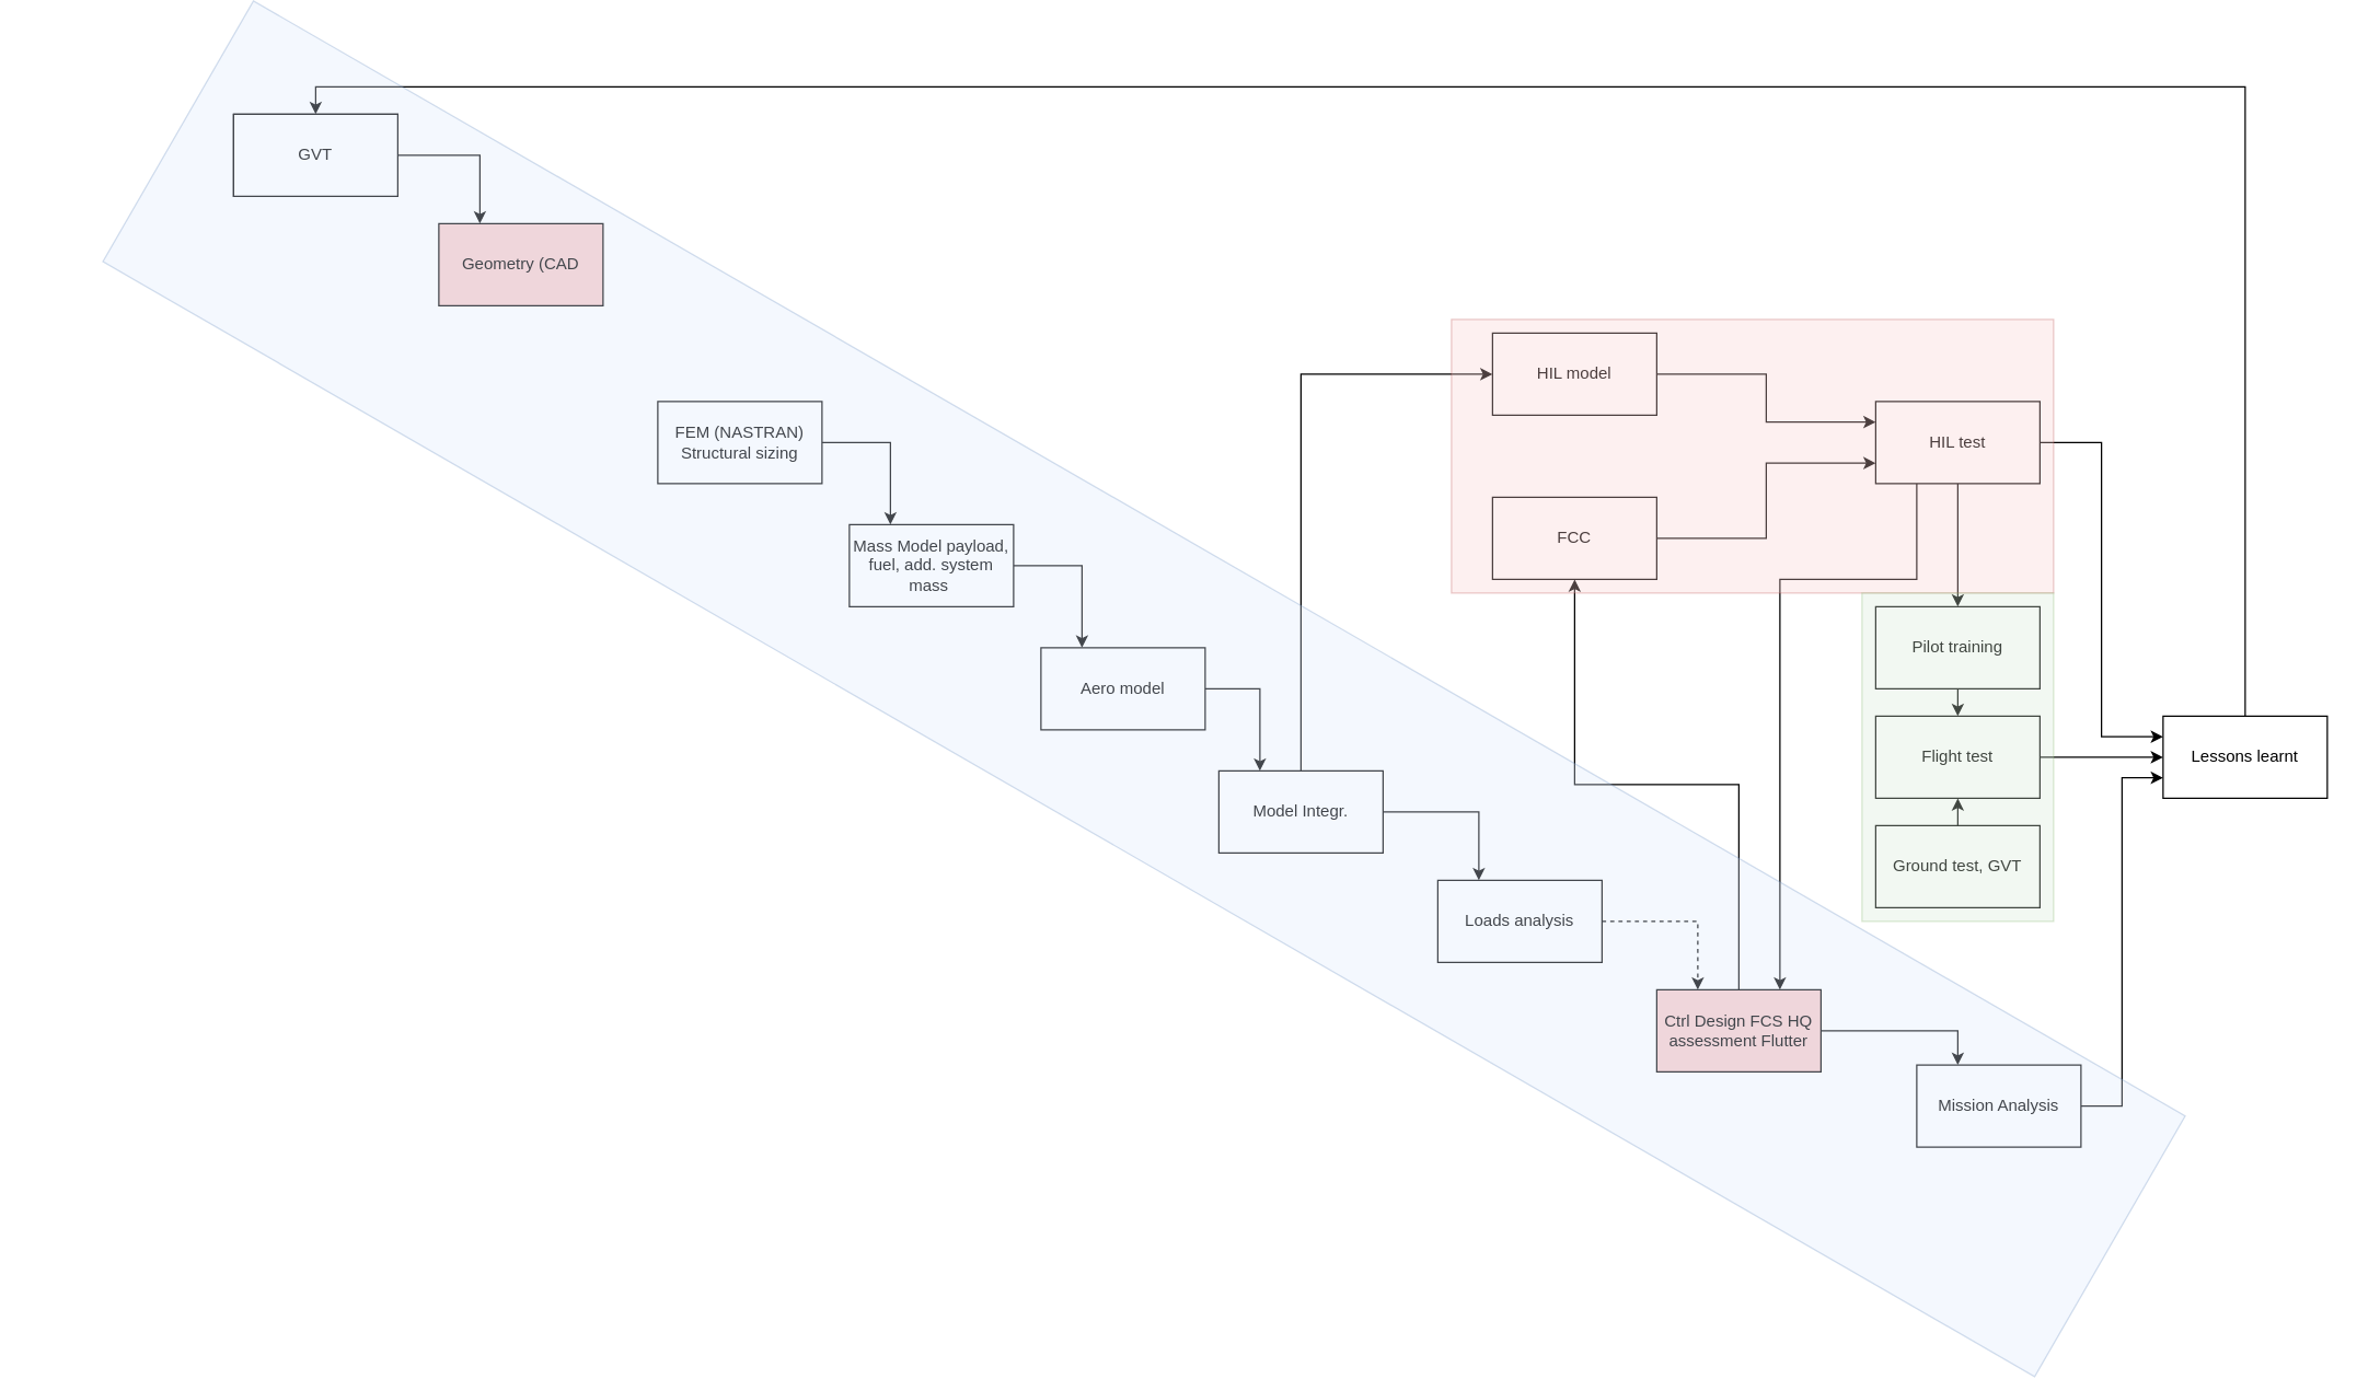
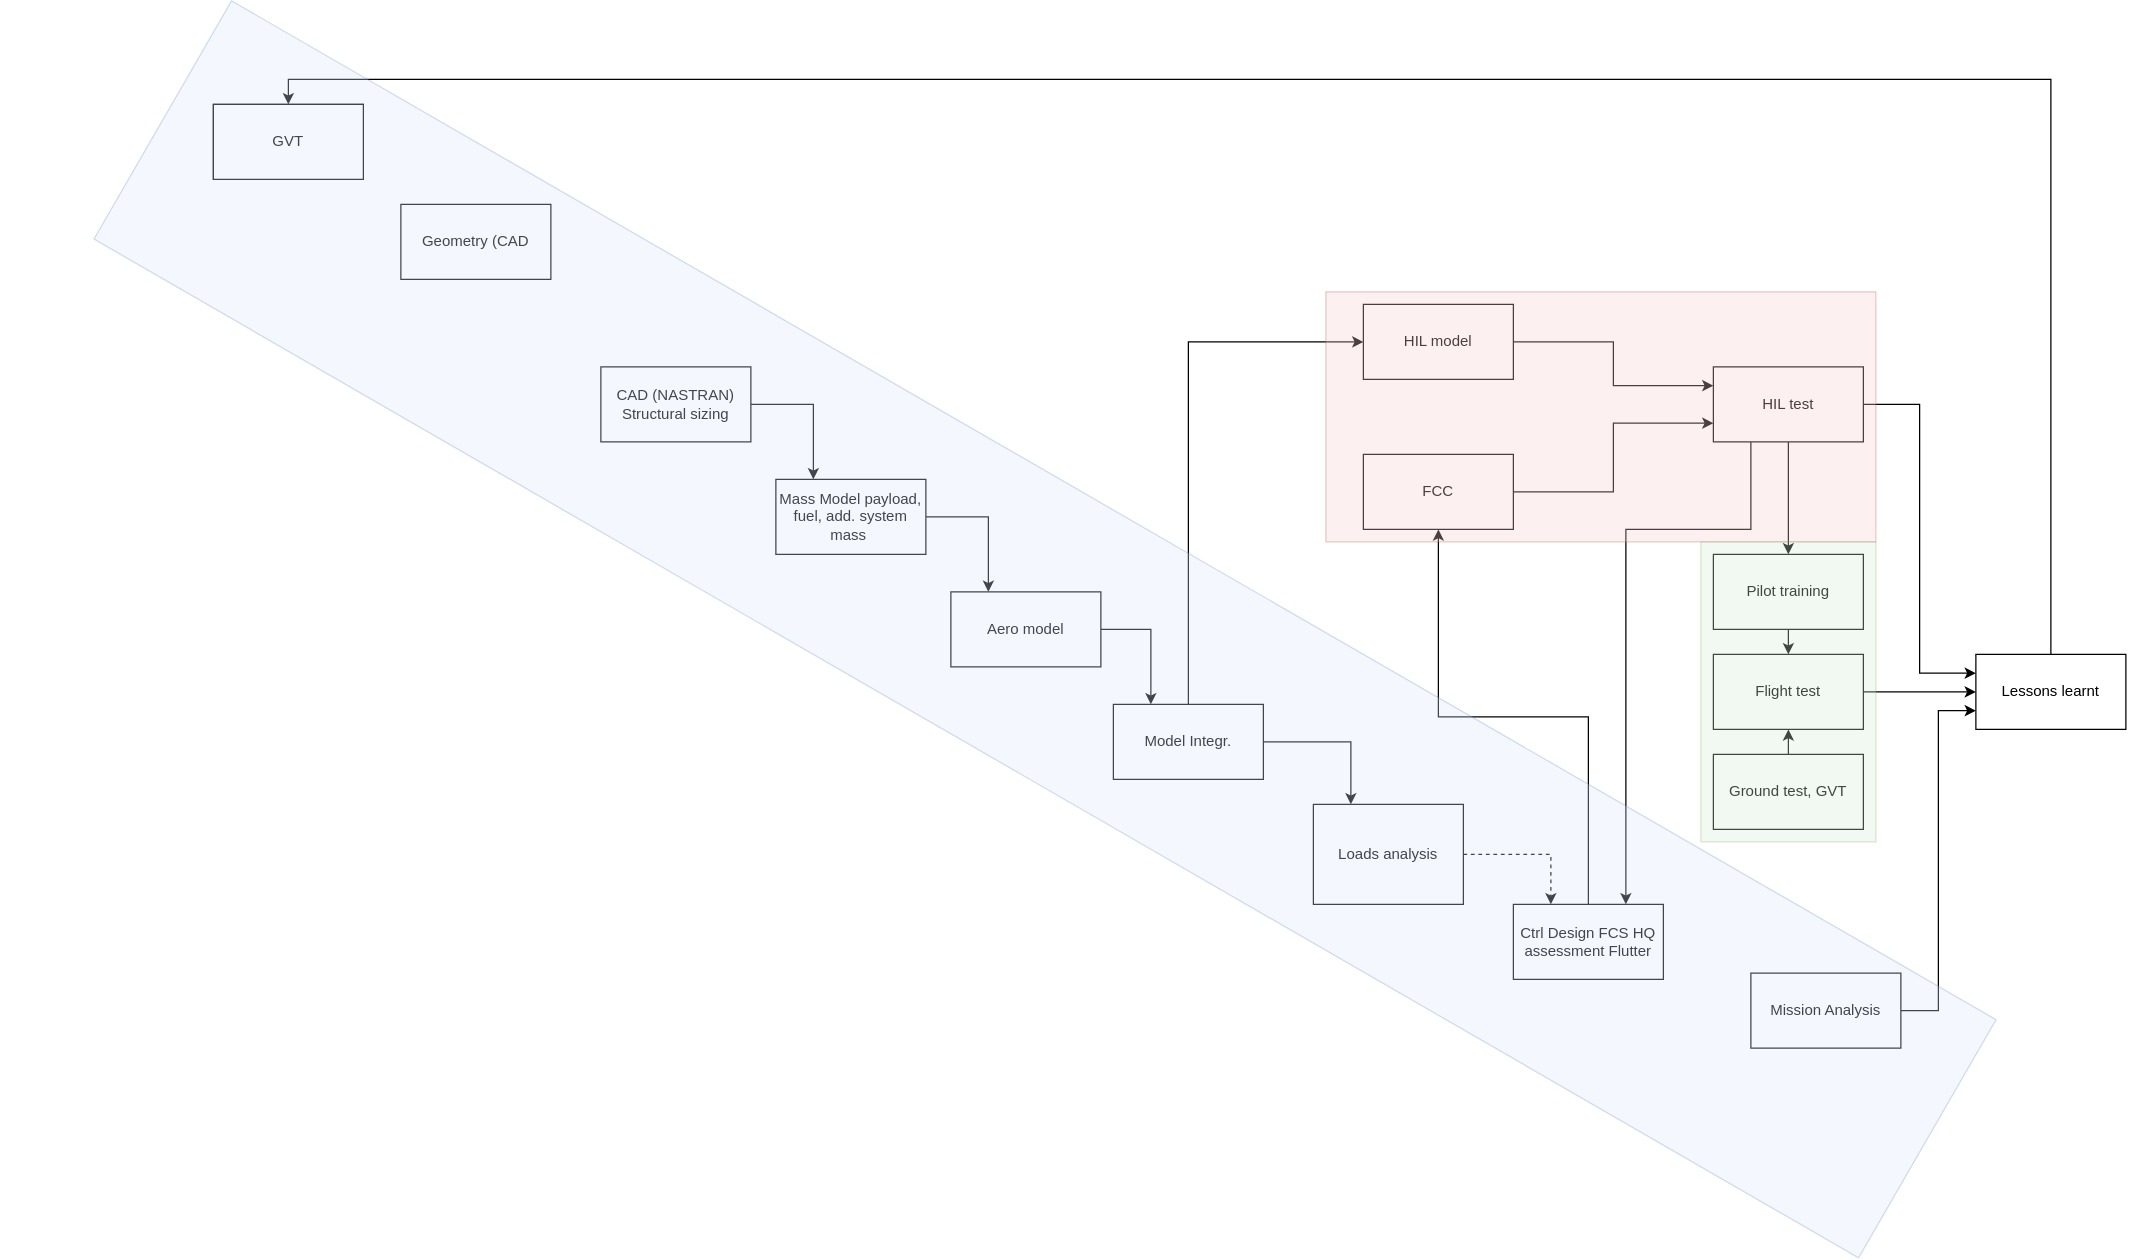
- <mxCell id="5" style="edgeStyle=orthogonalEdgeStyle;rounded=0;orthogonalLoop=1;jettySize=auto;html=1;exitX=1;exitY=0.5;exitDx=0;exitDy=0;entryX=0.25;entryY=0;entryDx=0;entryDy=0;" parent="1" source="6" target="7" edge="1"><mxGeometry relative="1" as="geometry" /></mxCell>
- <mxCell id="7" value="Geometry (CAD" style="rounded=0;whiteSpace=wrap;html=1;fillColor=#f8cecc;" parent="1" vertex="1"><mxGeometry x="320" y="100" width="120" height="60" as="geometry" /></mxCell>
+ <mxCell id="7" value="Geometry (CAD" style="rounded=0;whiteSpace=wrap;html=1;" parent="1" vertex="1"><mxGeometry x="320" y="100" width="120" height="60" as="geometry" /></mxCell>
- <mxCell id="18" value="FEM (NASTRAN) Structural sizing" style="rounded=0;whiteSpace=wrap;html=1;" parent="1" vertex="1"><mxGeometry x="480" y="230" width="120" height="60" as="geometry" /></mxCell>
+ <mxCell id="18" value="CAD (NASTRAN) Structural sizing" style="rounded=0;whiteSpace=wrap;html=1;" parent="1" vertex="1"><mxGeometry x="480" y="230" width="120" height="60" as="geometry" /></mxCell>
- <mxCell id="9" value="Loads analysis" style="rounded=0;whiteSpace=wrap;html=1;" parent="1" vertex="1"><mxGeometry x="1050" y="580" width="120" height="60" as="geometry" /></mxCell>
+ <mxCell id="9" value="Loads analysis" style="rounded=0;whiteSpace=wrap;html=1;" parent="1" vertex="1"><mxGeometry x="1050" y="580" width="120" height="80" as="geometry" /></mxCell>
- <mxCell id="12" value="Ctrl Design FCS HQ assessment Flutter" style="rounded=0;whiteSpace=wrap;html=1;fillColor=#f8cecc;" parent="1" vertex="1"><mxGeometry x="1210" y="660" width="120" height="60" as="geometry" /></mxCell>
+ <mxCell id="12" value="Ctrl Design FCS HQ assessment Flutter" style="rounded=0;whiteSpace=wrap;html=1;" parent="1" vertex="1"><mxGeometry x="1210" y="660" width="120" height="60" as="geometry" /></mxCell>
- <mxCell id="11" style="edgeStyle=orthogonalEdgeStyle;rounded=0;orthogonalLoop=1;jettySize=auto;html=1;exitX=1;exitY=0.5;exitDx=0;exitDy=0;entryX=0.25;entryY=0;entryDx=0;entryDy=0;" parent="1" source="12" target="4" edge="1"><mxGeometry relative="1" as="geometry" /></mxCell>
